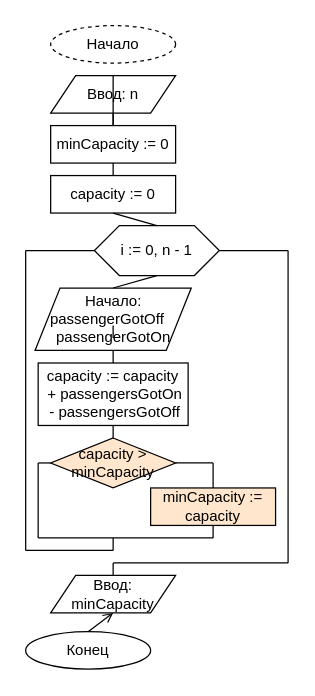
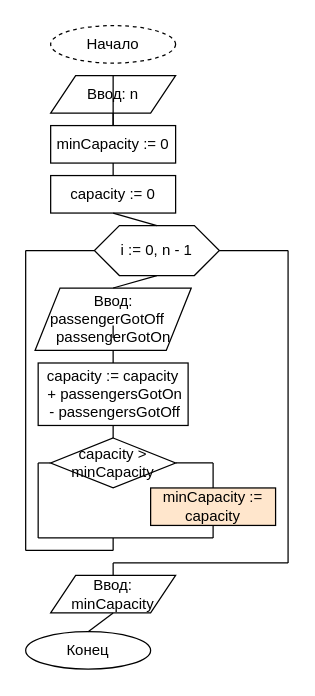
- <mxCell id="8" value="Начало:&lt;br&gt;passengerGotOff&amp;nbsp; &amp;nbsp;&lt;br&gt;passengerGotOn" style="shape=parallelogram;perimeter=parallelogramPerimeter;whiteSpace=wrap;html=1;fixedSize=1;" parent="1" vertex="1"><mxGeometry x="27.5" y="230" width="125" height="50" as="geometry" /></mxCell>
+ <mxCell id="8" value="Ввод:&lt;br&gt;passengerGotOff&amp;nbsp; &amp;nbsp;&lt;br&gt;passengerGotOn" style="shape=parallelogram;perimeter=parallelogramPerimeter;whiteSpace=wrap;html=1;fixedSize=1;" parent="1" vertex="1"><mxGeometry x="27.5" y="230" width="125" height="50" as="geometry" /></mxCell>
- <mxCell id="11" value="capacity &amp;gt; minCapacity" style="rhombus;whiteSpace=wrap;html=1;fillColor=#ffe6cc;" parent="1" vertex="1"><mxGeometry x="40" y="350" width="100" height="40" as="geometry" /></mxCell>
+ <mxCell id="11" value="capacity &amp;gt; minCapacity" style="rhombus;whiteSpace=wrap;html=1;" parent="1" vertex="1"><mxGeometry x="40" y="350" width="100" height="40" as="geometry" /></mxCell>
- <mxCell id="36" value="" style="endArrow=open;html=1;rounded=0;exitX=0.5;exitY=0;exitDx=0;exitDy=0;entryX=0.5;entryY=1;entryDx=0;entryDy=0;" parent="1" source="3" target="34" edge="1"><mxGeometry width="50" height="50" relative="1" as="geometry"><mxPoint x="70" y="530" as="sourcePoint" /><mxPoint x="120" y="480" as="targetPoint" /></mxGeometry></mxCell>
+ <mxCell id="36" value="" style="endArrow=none;html=1;rounded=0;exitX=0.5;exitY=0;exitDx=0;exitDy=0;entryX=0.5;entryY=1;entryDx=0;entryDy=0;" parent="1" source="3" target="34" edge="1"><mxGeometry width="50" height="50" relative="1" as="geometry"><mxPoint x="70" y="530" as="sourcePoint" /><mxPoint x="120" y="480" as="targetPoint" /></mxGeometry></mxCell>
